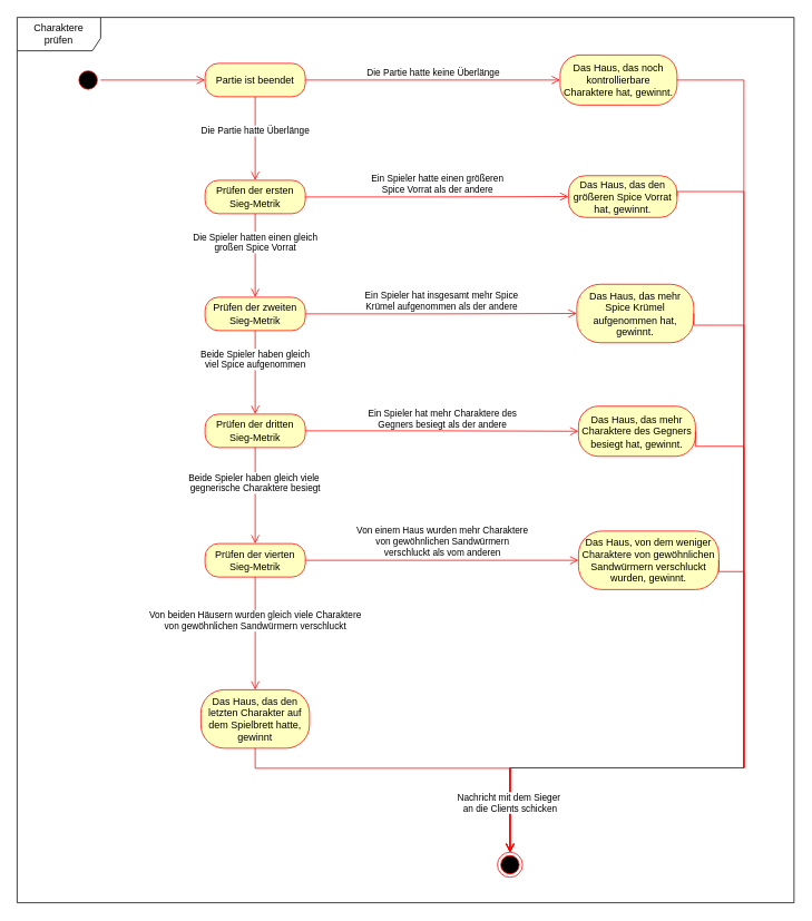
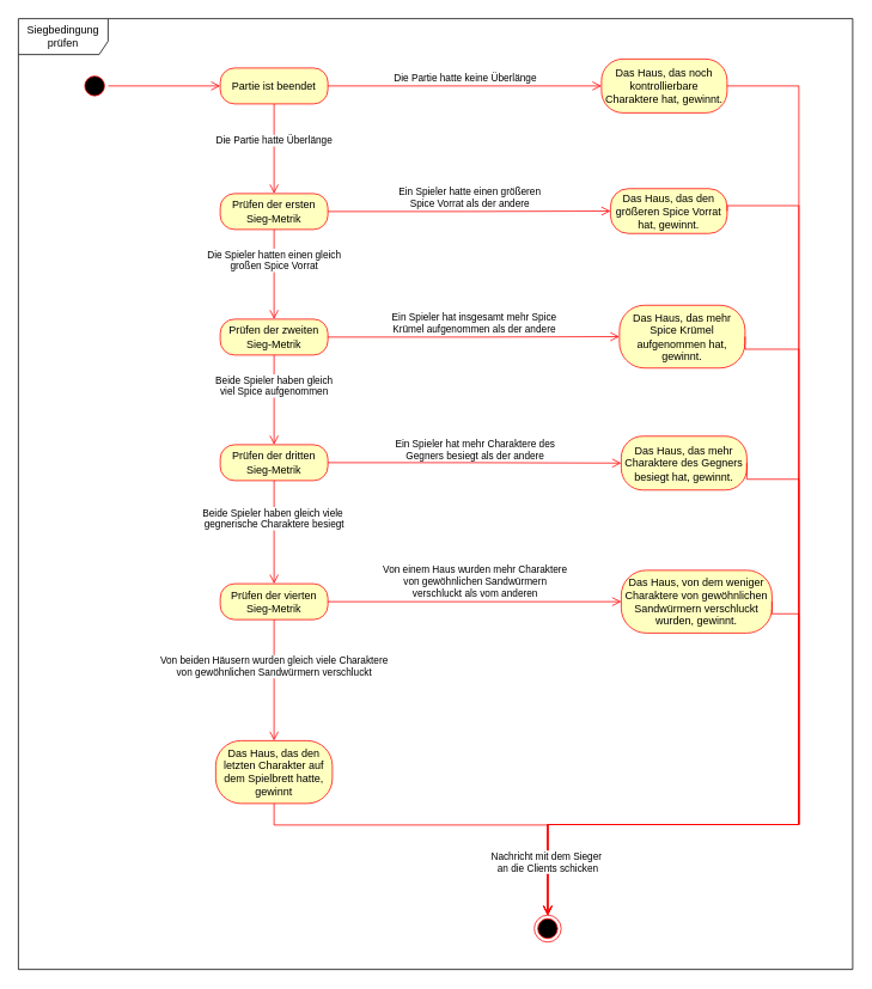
- <mxCell id="32" value="Charaktere&lt;br&gt;prüfen" style="shape=umlFrame;whiteSpace=wrap;html=1;width=100;height=40;" parent="1" vertex="1"><mxGeometry x="20" y="20" width="930" height="1060" as="geometry" /></mxCell>
+ <mxCell id="32" value="Siegbedingung&lt;br&gt;prüfen" style="shape=umlFrame;whiteSpace=wrap;html=1;width=100;height=40;" parent="1" vertex="1"><mxGeometry x="20" y="20" width="930" height="1060" as="geometry" /></mxCell>
